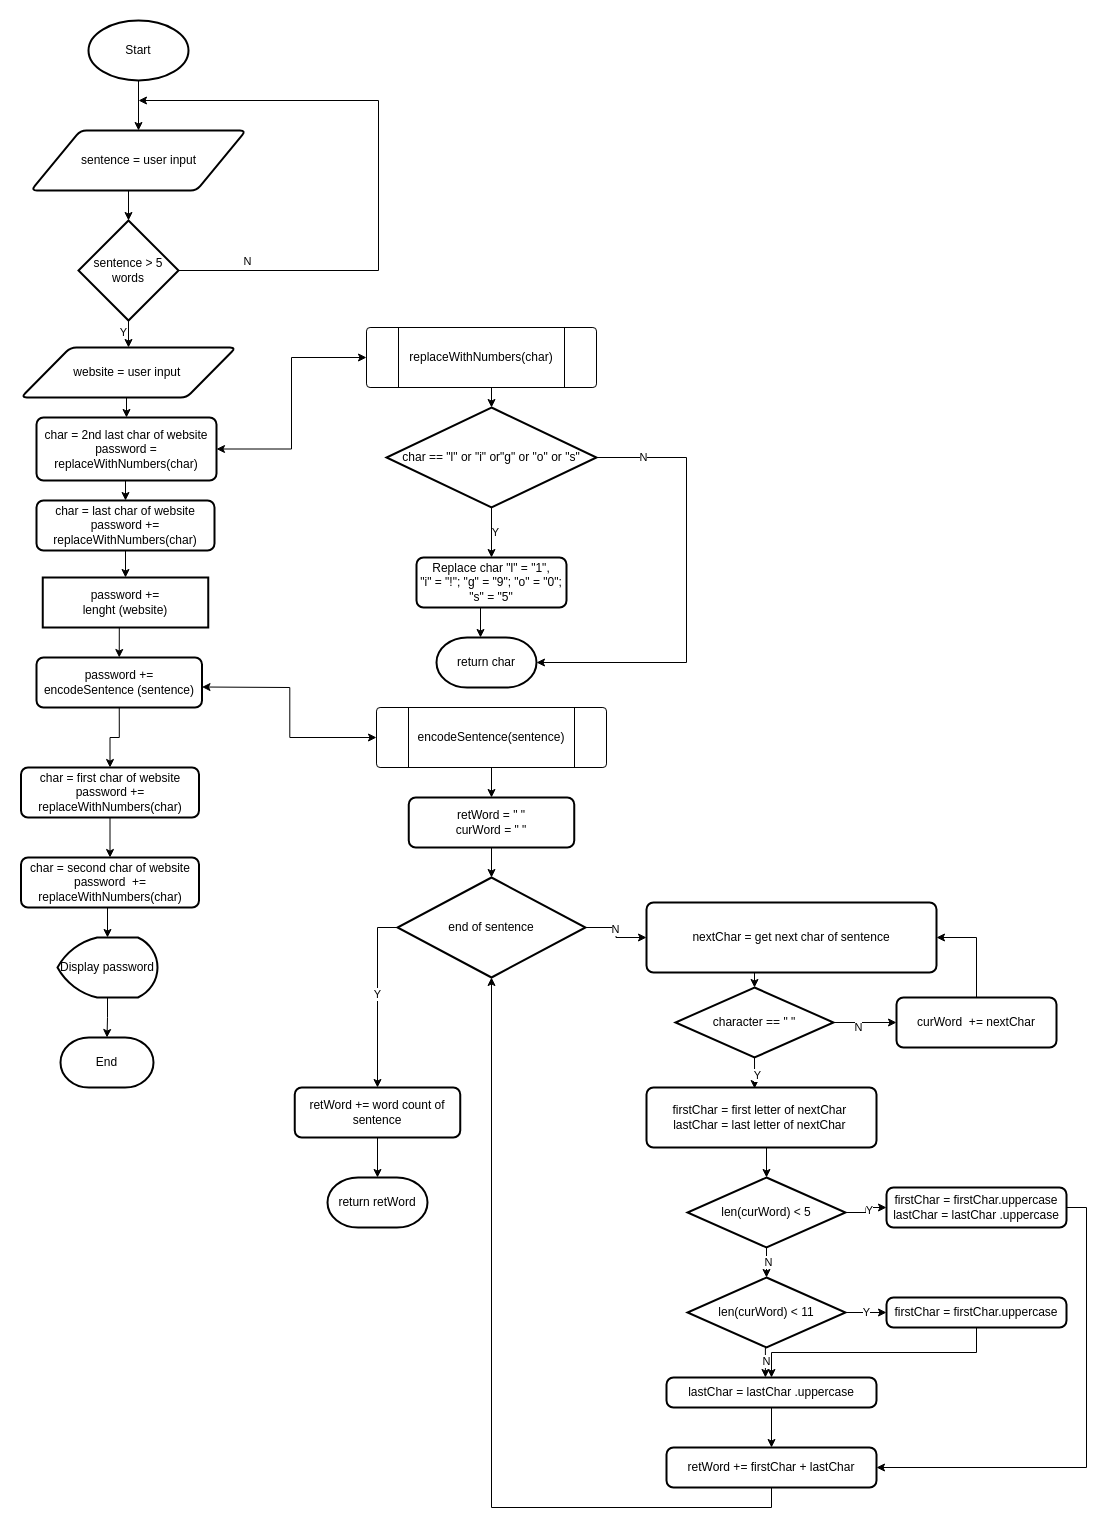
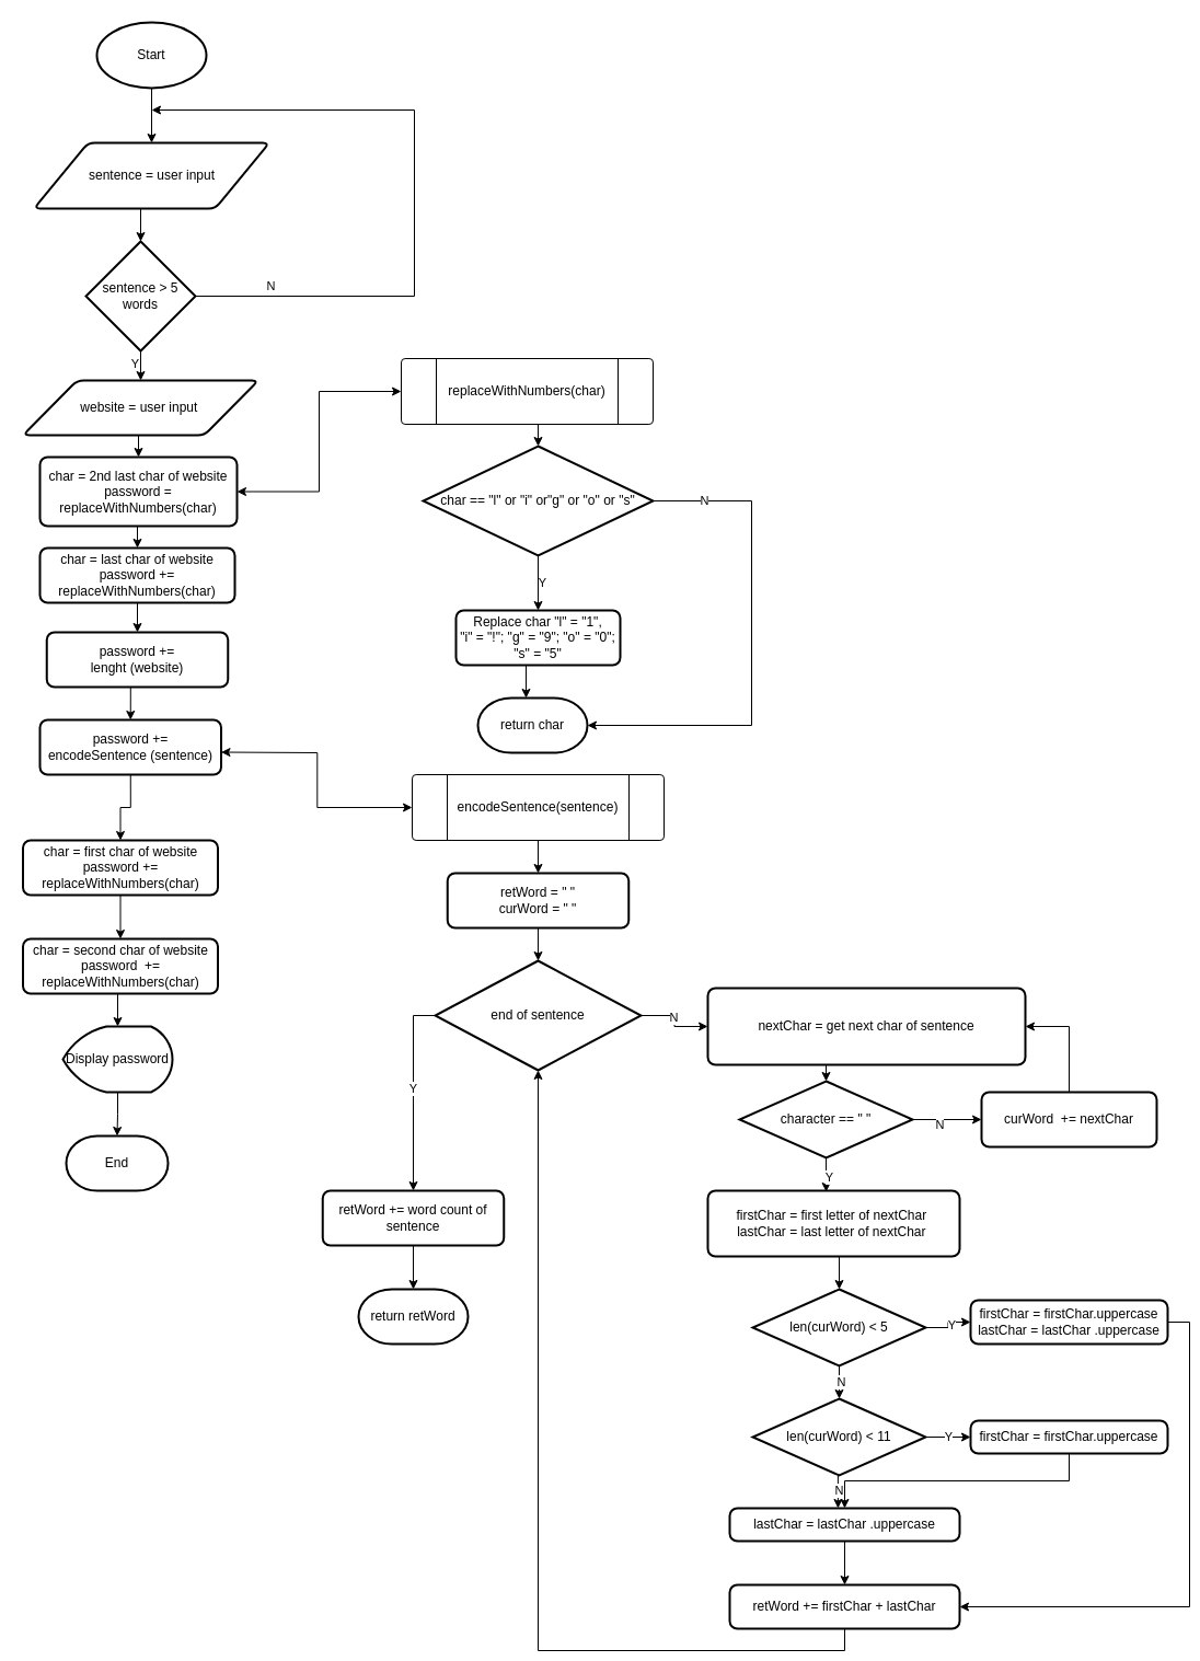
- <mxCell id="36" value="password +=&lt;br&gt;lenght (website)" style="whiteSpace=wrap;html=1;absoluteArcSize=1;arcSize=14;strokeWidth=2;rounded=0;" vertex="1" parent="1"><mxGeometry x="42.25" y="577" width="165.5" height="50" as="geometry" /></mxCell>
+ <mxCell id="36" value="password +=&lt;br&gt;lenght (website)" style="rounded=1;whiteSpace=wrap;html=1;absoluteArcSize=1;arcSize=14;strokeWidth=2;" vertex="1" parent="1"><mxGeometry x="42.25" y="577" width="165.5" height="50" as="geometry" /></mxCell>
